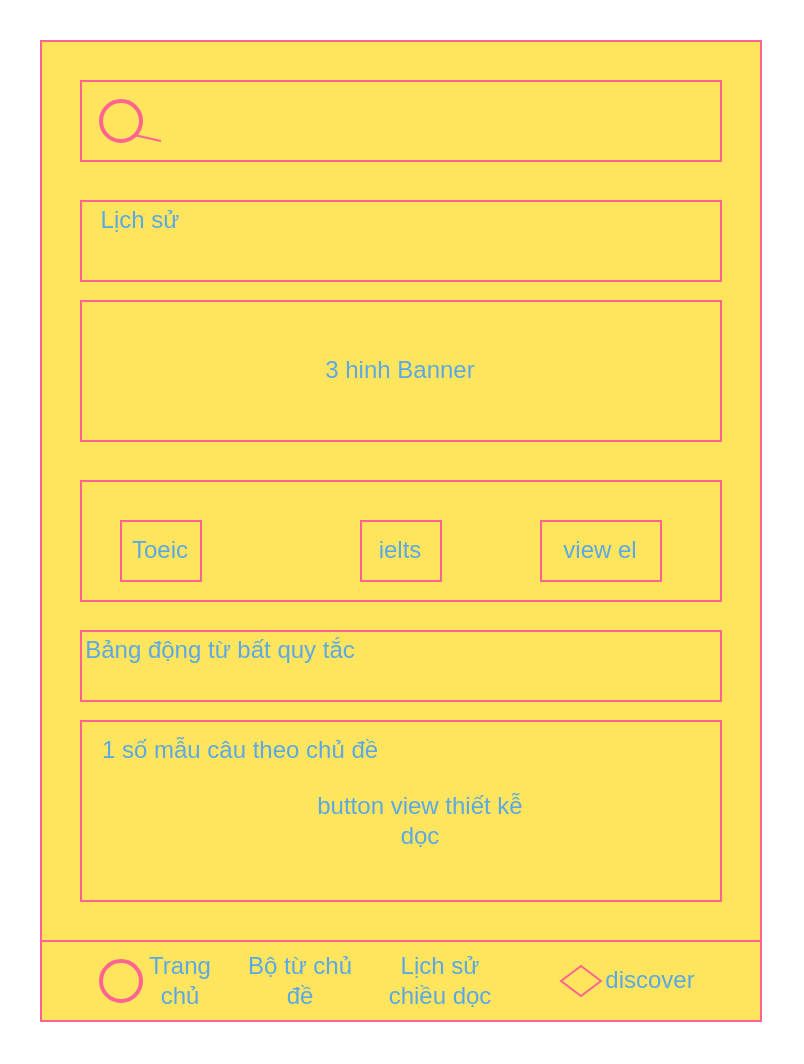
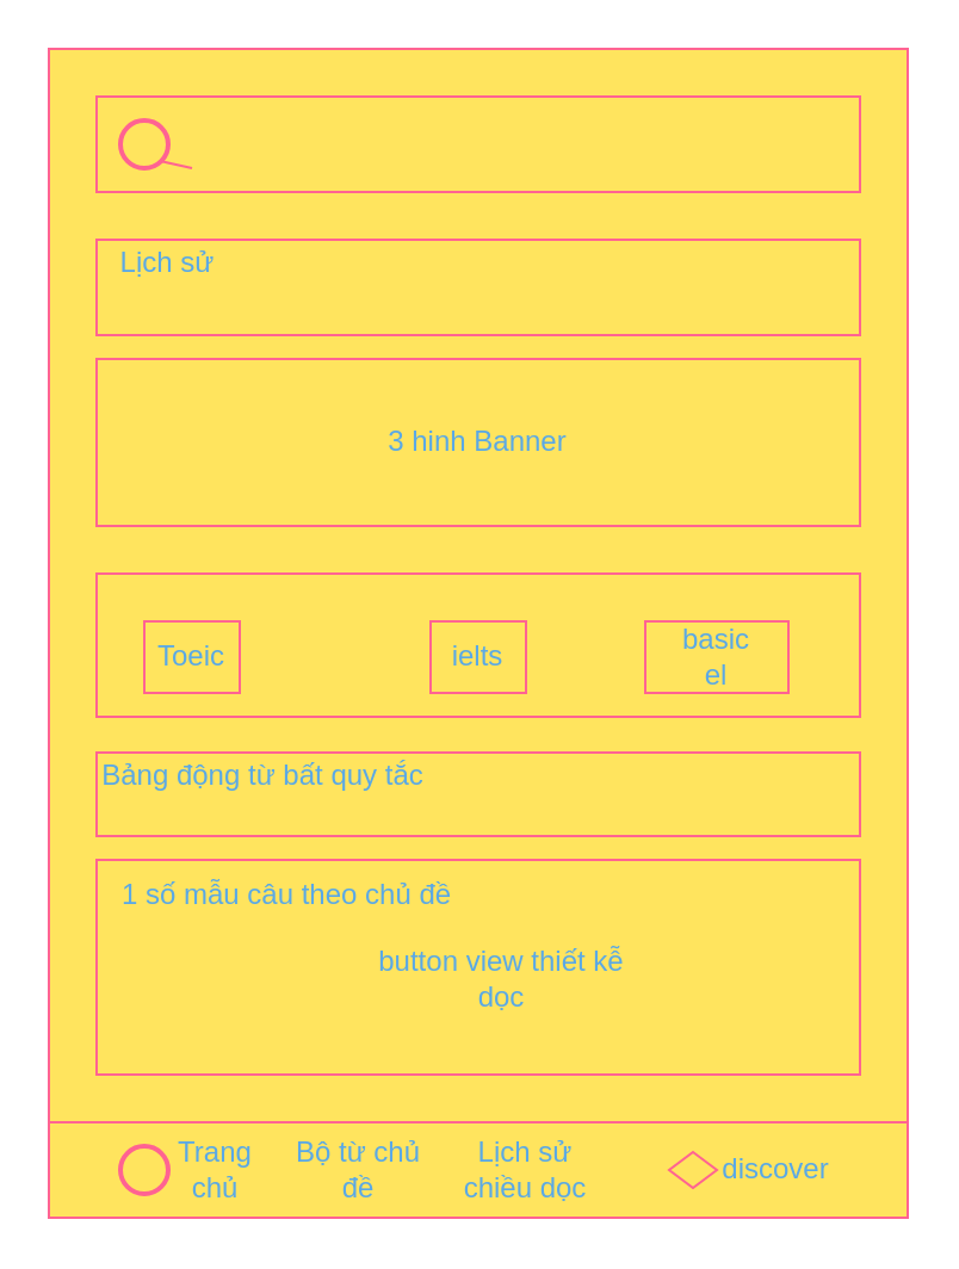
- <mxCell id="16" value="view el" style="text;html=1;strokeColor=none;fillColor=none;align=center;verticalAlign=middle;whiteSpace=wrap;fontColor=#5AA9E6;" parent="1" vertex="1"><mxGeometry x="280" y="265" width="40" height="20" as="geometry" /></mxCell>
+ <mxCell id="16" value="basic el" style="text;html=1;strokeColor=none;fillColor=none;align=center;verticalAlign=middle;whiteSpace=wrap;fontColor=#5AA9E6;" parent="1" vertex="1"><mxGeometry x="280" y="265" width="40" height="20" as="geometry" /></mxCell>
